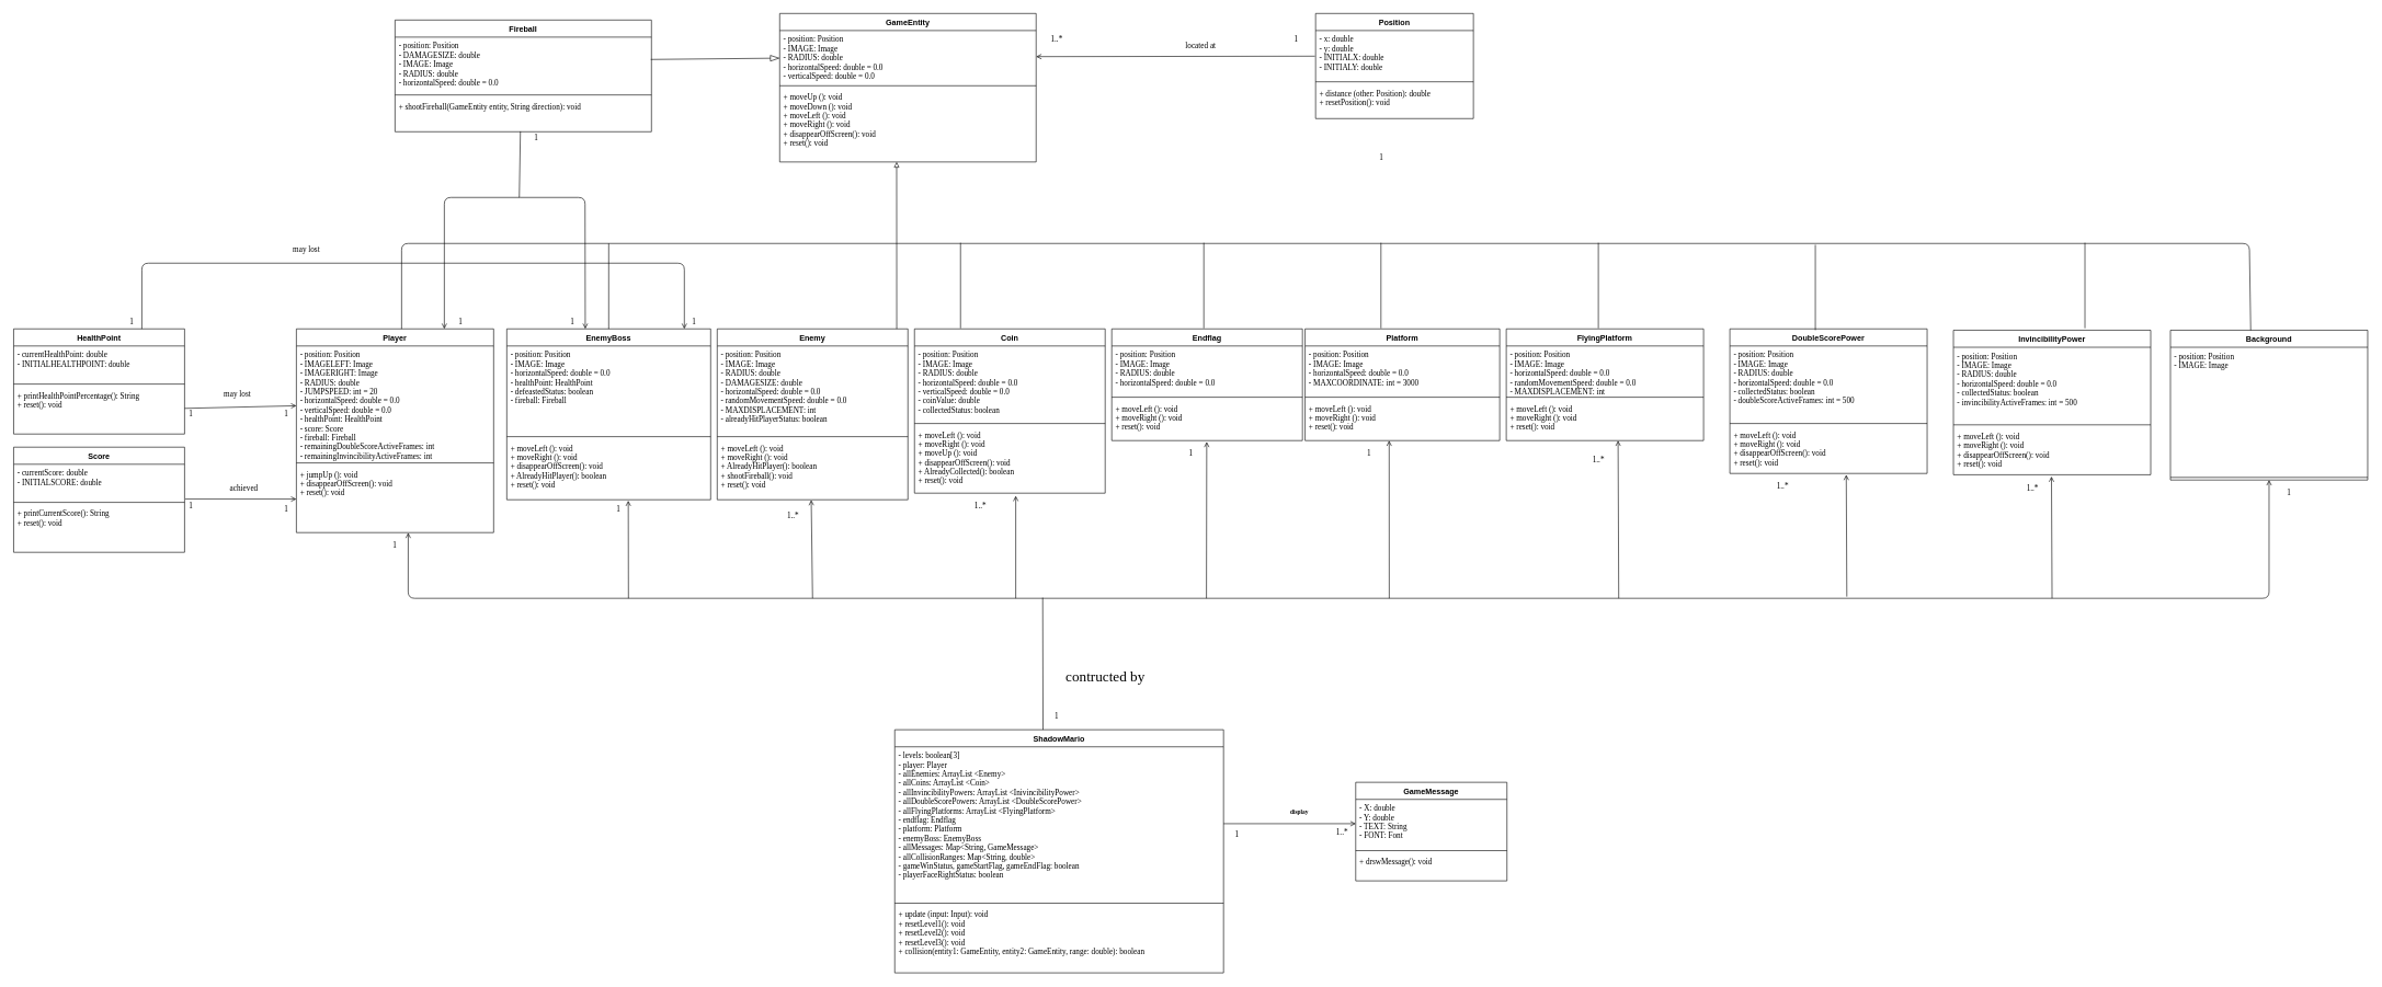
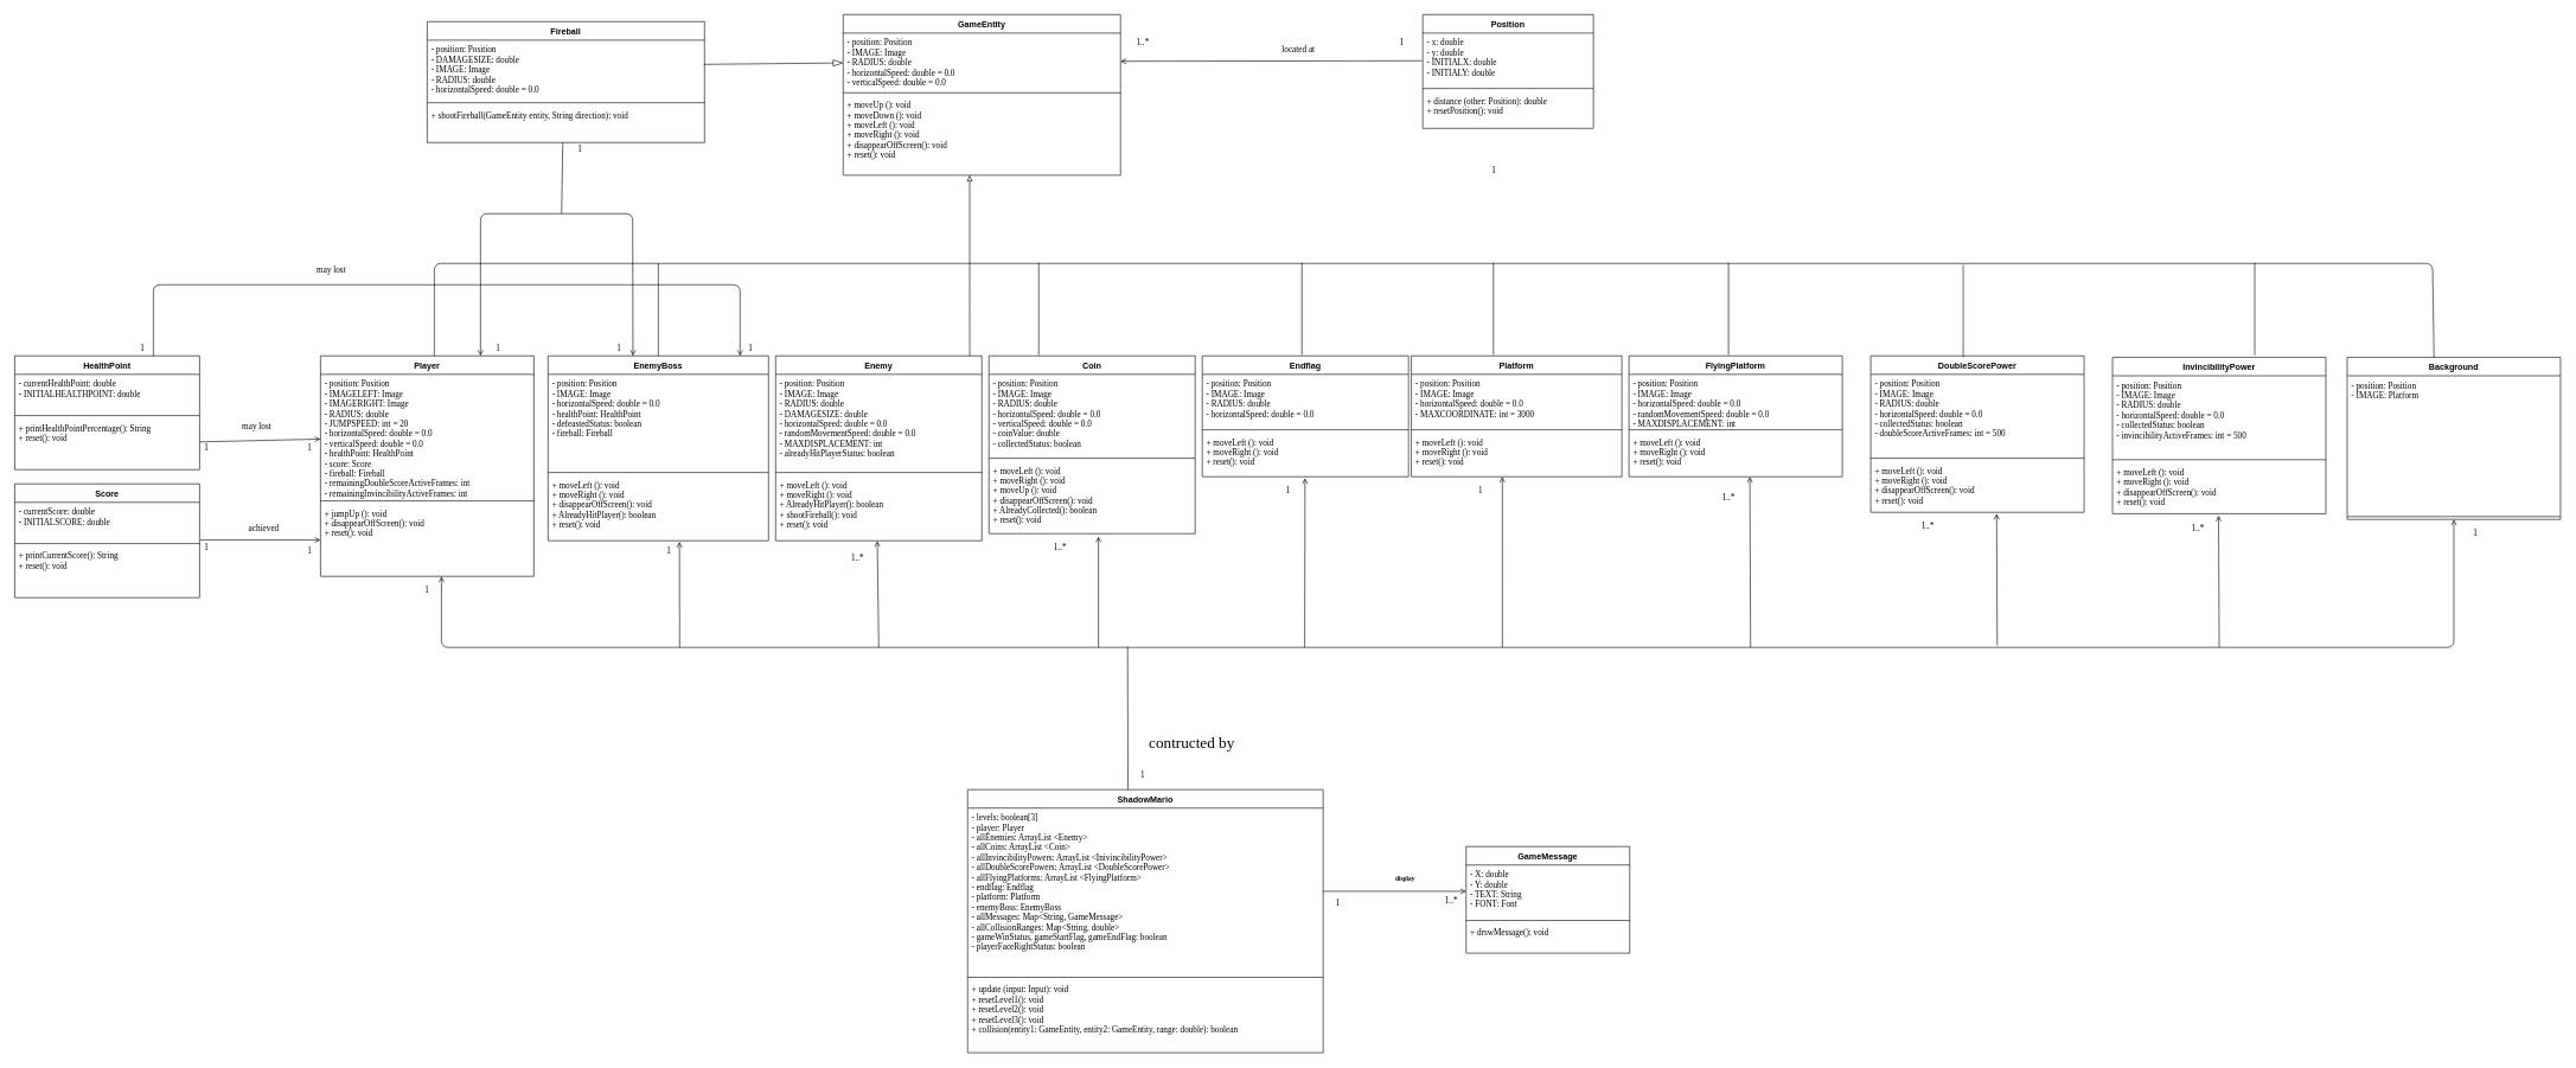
- <mxCell id="109" value="- position: Position&#10;- IMAGE: Image&#10;" style="text;strokeColor=none;fillColor=none;align=left;verticalAlign=top;spacingLeft=4;spacingRight=4;overflow=hidden;rotatable=0;points=[[0,0.5],[1,0.5]];portConstraint=eastwest;fontFamily=Verdana;" vertex="1" parent="108"><mxGeometry y="26" width="300" height="194" as="geometry" /></mxCell>
+ <mxCell id="109" value="- position: Position&#10;- IMAGE: Platform&#10;" style="text;strokeColor=none;fillColor=none;align=left;verticalAlign=top;spacingLeft=4;spacingRight=4;overflow=hidden;rotatable=0;points=[[0,0.5],[1,0.5]];portConstraint=eastwest;fontFamily=Verdana;" vertex="1" parent="108"><mxGeometry y="26" width="300" height="194" as="geometry" /></mxCell>
- <mxCell id="25" value="contructed by" style="text;html=1;align=center;verticalAlign=middle;resizable=0;points=[];autosize=1;fontFamily=Verdana;fontSize=22;" vertex="1" parent="1"><mxGeometry x="1595" y="1015" width="170" height="30" as="geometry" /></mxCell>
+ <mxCell id="25" value="contructed by" style="text;html=1;align=center;verticalAlign=middle;resizable=0;points=[];autosize=1;fontFamily=Verdana;fontSize=22;" vertex="1" parent="1"><mxGeometry x="1590" y="1030" width="170" height="30" as="geometry" /></mxCell>
